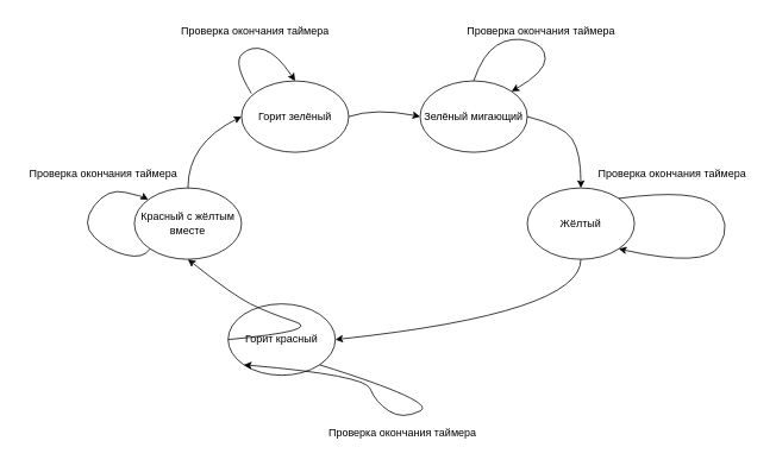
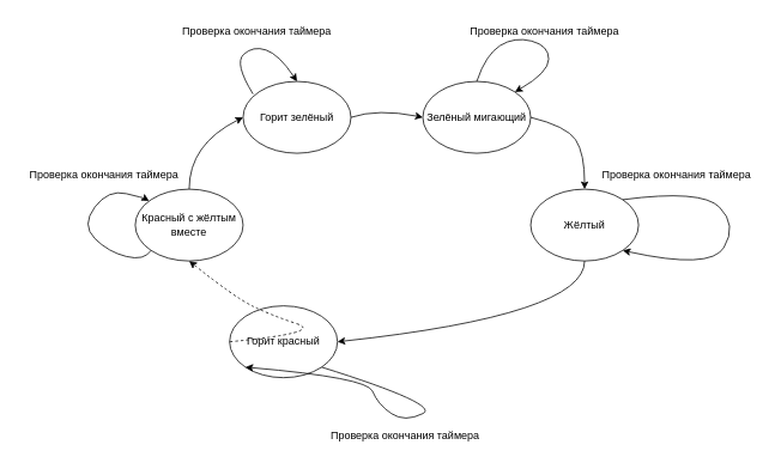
- <mxCell id="10" value="" style="curved=1;endArrow=classic;html=1;rounded=0;exitX=0;exitY=0.5;exitDx=0;exitDy=0;entryX=0.5;entryY=1;entryDx=0;entryDy=0;" edge="1" parent="1" source="5" target="6"><mxGeometry width="50" height="50" relative="1" as="geometry"><mxPoint x="310" y="370" as="sourcePoint" /><mxPoint x="360" y="320" as="targetPoint" /><Array as="points"><mxPoint x="360" y="370" /><mxPoint x="300" y="350" /><mxPoint x="260" y="330" /></Array></mxGeometry></mxCell>
+ <mxCell id="10" value="" style="curved=1;endArrow=classic;html=1;rounded=0;exitX=0;exitY=0.5;exitDx=0;exitDy=0;entryX=0.5;entryY=1;entryDx=0;entryDy=0;dashed=1;" edge="1" parent="1" source="5" target="6"><mxGeometry width="50" height="50" relative="1" as="geometry"><mxPoint x="310" y="370" as="sourcePoint" /><mxPoint x="360" y="320" as="targetPoint" /><Array as="points"><mxPoint x="360" y="370" /><mxPoint x="300" y="350" /><mxPoint x="260" y="330" /></Array></mxGeometry></mxCell>
